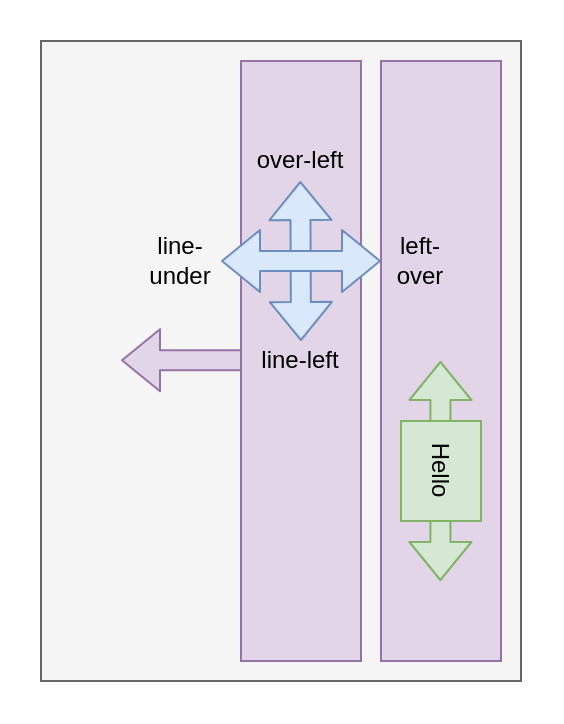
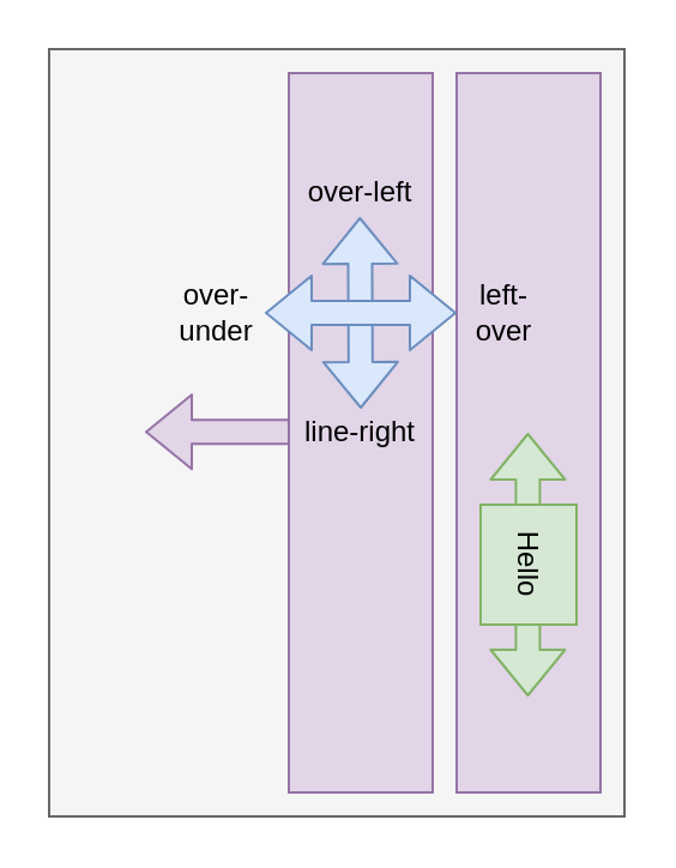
- <mxCell id="8" value="line-under" style="text;html=1;strokeColor=none;fillColor=none;align=center;verticalAlign=middle;whiteSpace=wrap;rounded=0;" vertex="1" parent="1"><mxGeometry x="70" y="120" width="40" height="20" as="geometry" /></mxCell>
+ <mxCell id="8" value="over-under" style="text;html=1;strokeColor=none;fillColor=none;align=center;verticalAlign=middle;whiteSpace=wrap;rounded=0;" vertex="1" parent="1"><mxGeometry x="70" y="120" width="40" height="20" as="geometry" /></mxCell>
- <mxCell id="11" value="line-left" style="text;html=1;strokeColor=none;fillColor=none;align=center;verticalAlign=middle;whiteSpace=wrap;rounded=0;" vertex="1" parent="1"><mxGeometry x="120" y="170" width="60" height="20" as="geometry" /></mxCell>
+ <mxCell id="11" value="line-right" style="text;html=1;strokeColor=none;fillColor=none;align=center;verticalAlign=middle;whiteSpace=wrap;rounded=0;" vertex="1" parent="1"><mxGeometry x="120" y="170" width="60" height="20" as="geometry" /></mxCell>
